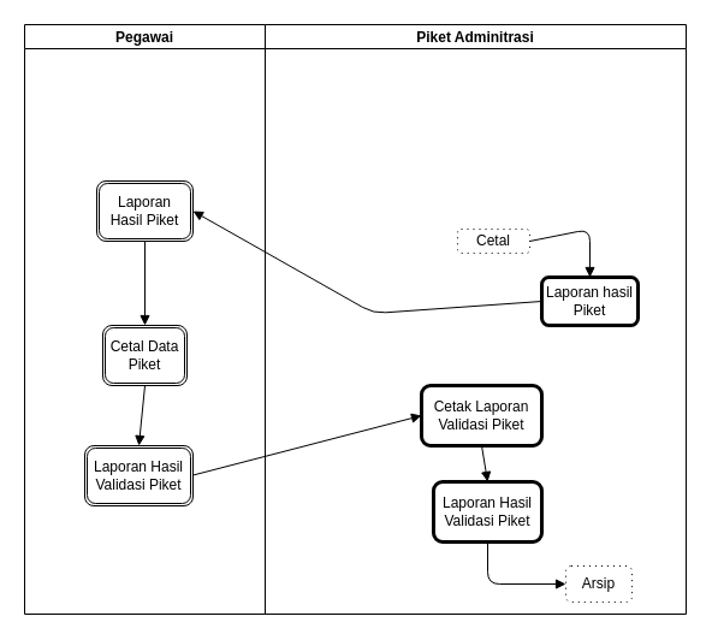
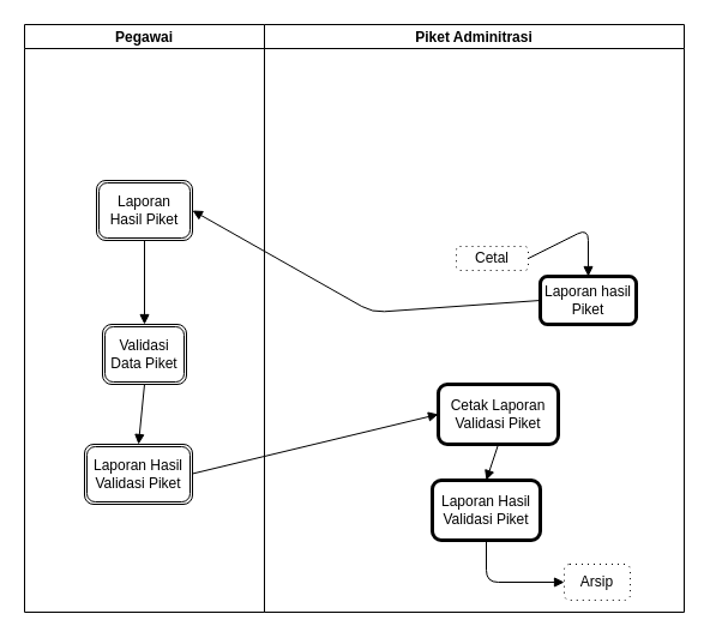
- <mxCell id="10" value="Cetal" style="shape=ext;rounded=1;html=1;whiteSpace=wrap;dashed=1;dashPattern=1 4;" vertex="1" parent="2"><mxGeometry x="160" y="170" width="60" height="20" as="geometry" /></mxCell>
+ <mxCell id="10" value="Cetal" style="shape=ext;rounded=1;html=1;whiteSpace=wrap;dashed=1;dashPattern=1 4;" vertex="1" parent="2"><mxGeometry x="160" y="185" width="60" height="20" as="geometry" /></mxCell>
- <mxCell id="5" value="Cetal Data Piket" style="shape=ext;rounded=1;html=1;whiteSpace=wrap;double=1;" vertex="1" parent="3"><mxGeometry x="65" y="250" width="70" height="50" as="geometry" /></mxCell>
+ <mxCell id="5" value="Validasi Data Piket" style="shape=ext;rounded=1;html=1;whiteSpace=wrap;double=1;" vertex="1" parent="3"><mxGeometry x="65" y="250" width="70" height="50" as="geometry" /></mxCell>
- <mxCell id="11" value="Cetak Laporan Validasi Piket" style="shape=ext;rounded=1;html=1;whiteSpace=wrap;strokeWidth=3;" vertex="1" parent="2"><mxGeometry x="130" y="300" width="100" height="50" as="geometry" /></mxCell>
+ <mxCell id="11" value="Cetak Laporan Validasi Piket" style="shape=ext;rounded=1;html=1;whiteSpace=wrap;strokeWidth=3;" vertex="1" parent="2"><mxGeometry x="145" y="300" width="100" height="50" as="geometry" /></mxCell>
